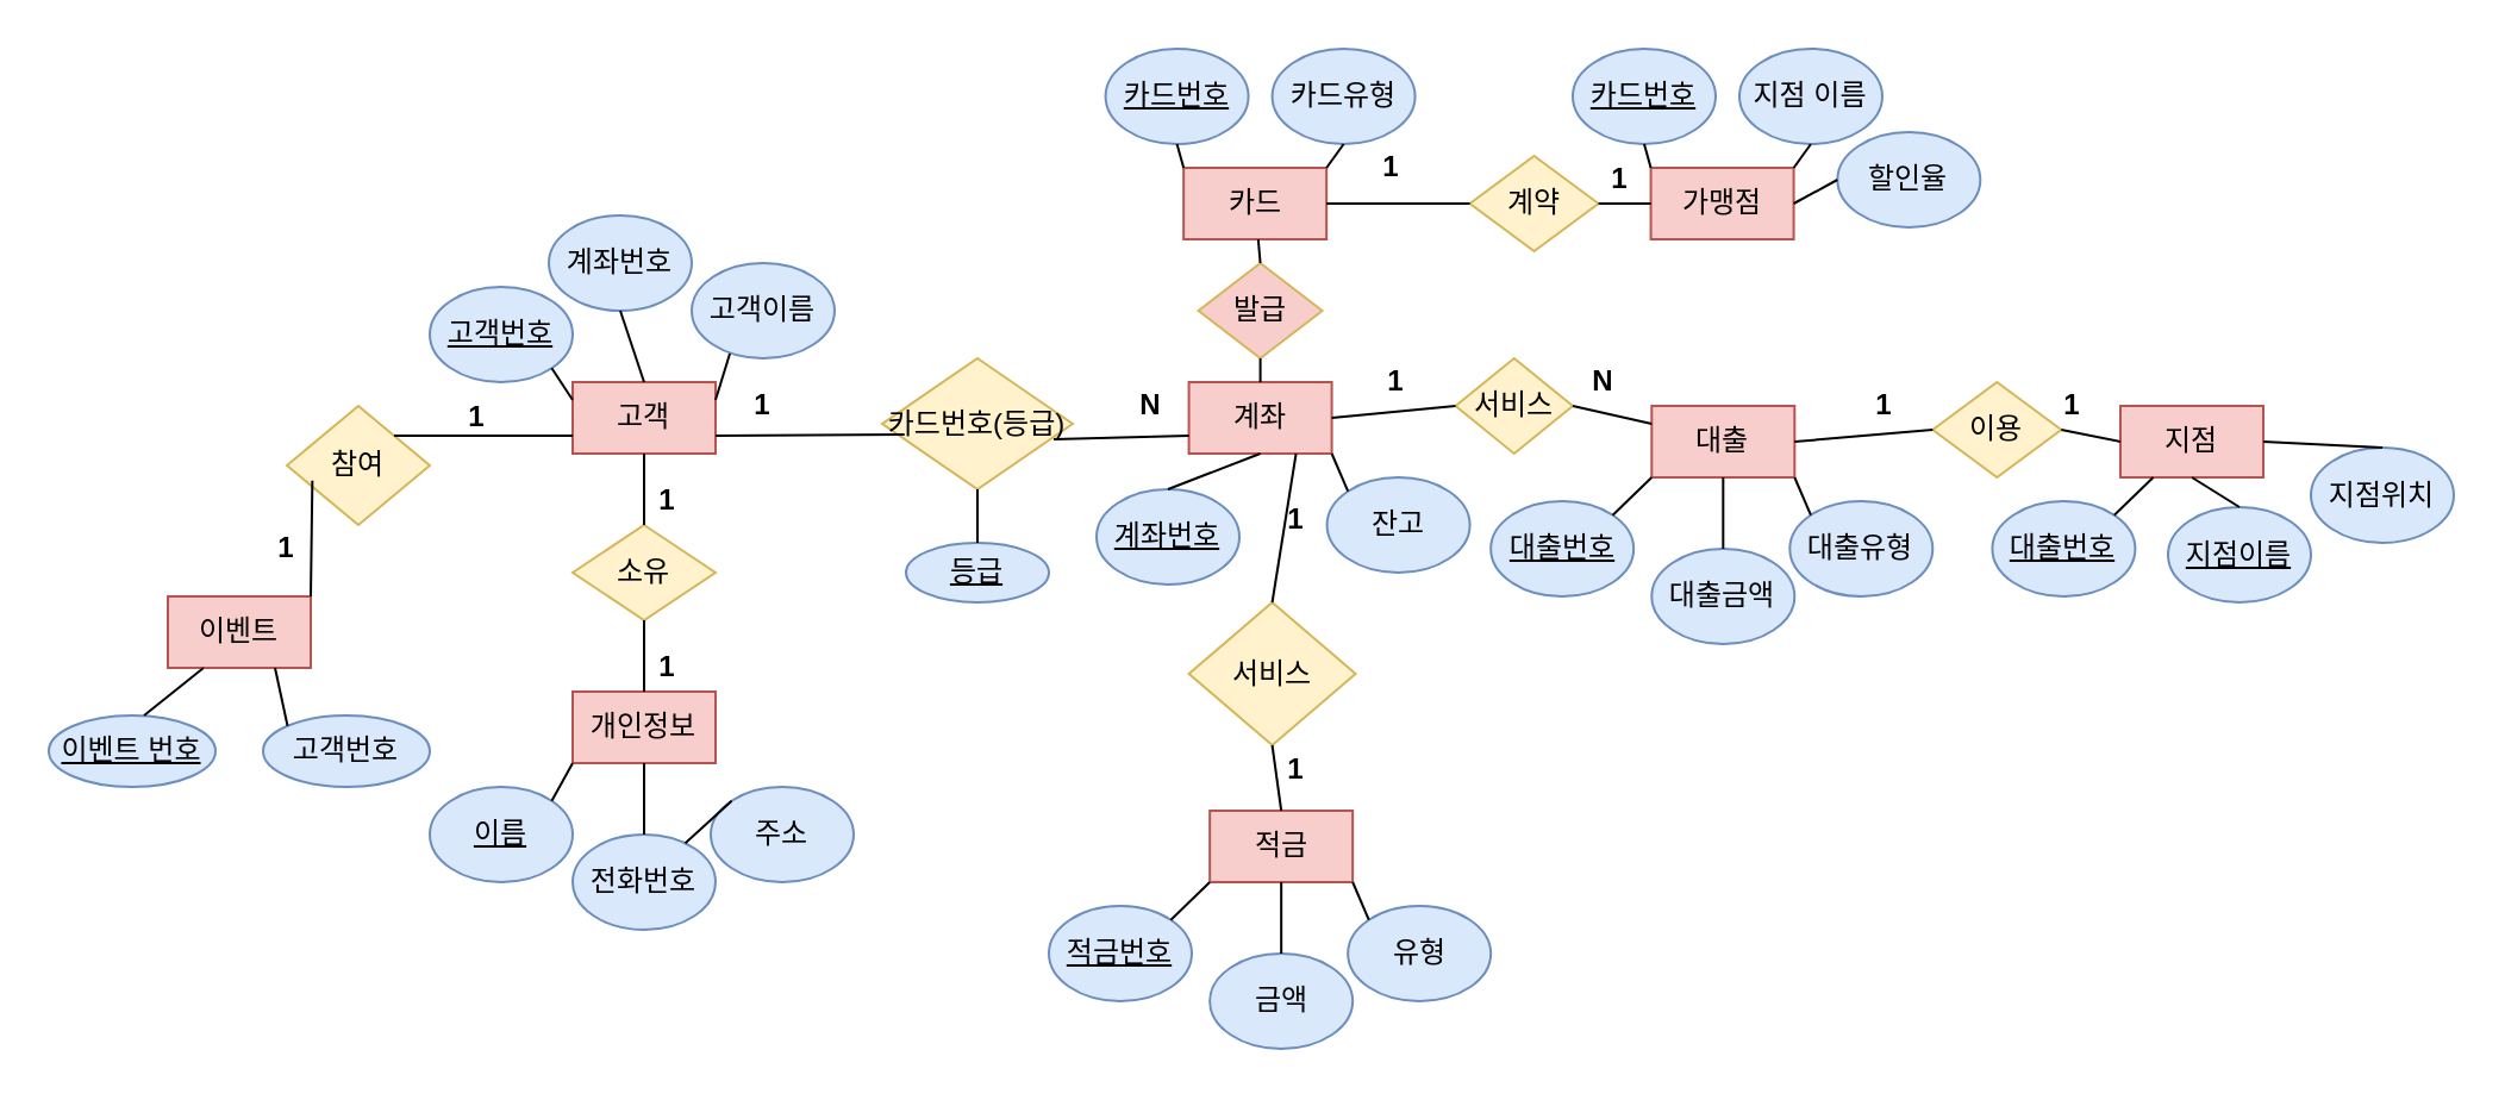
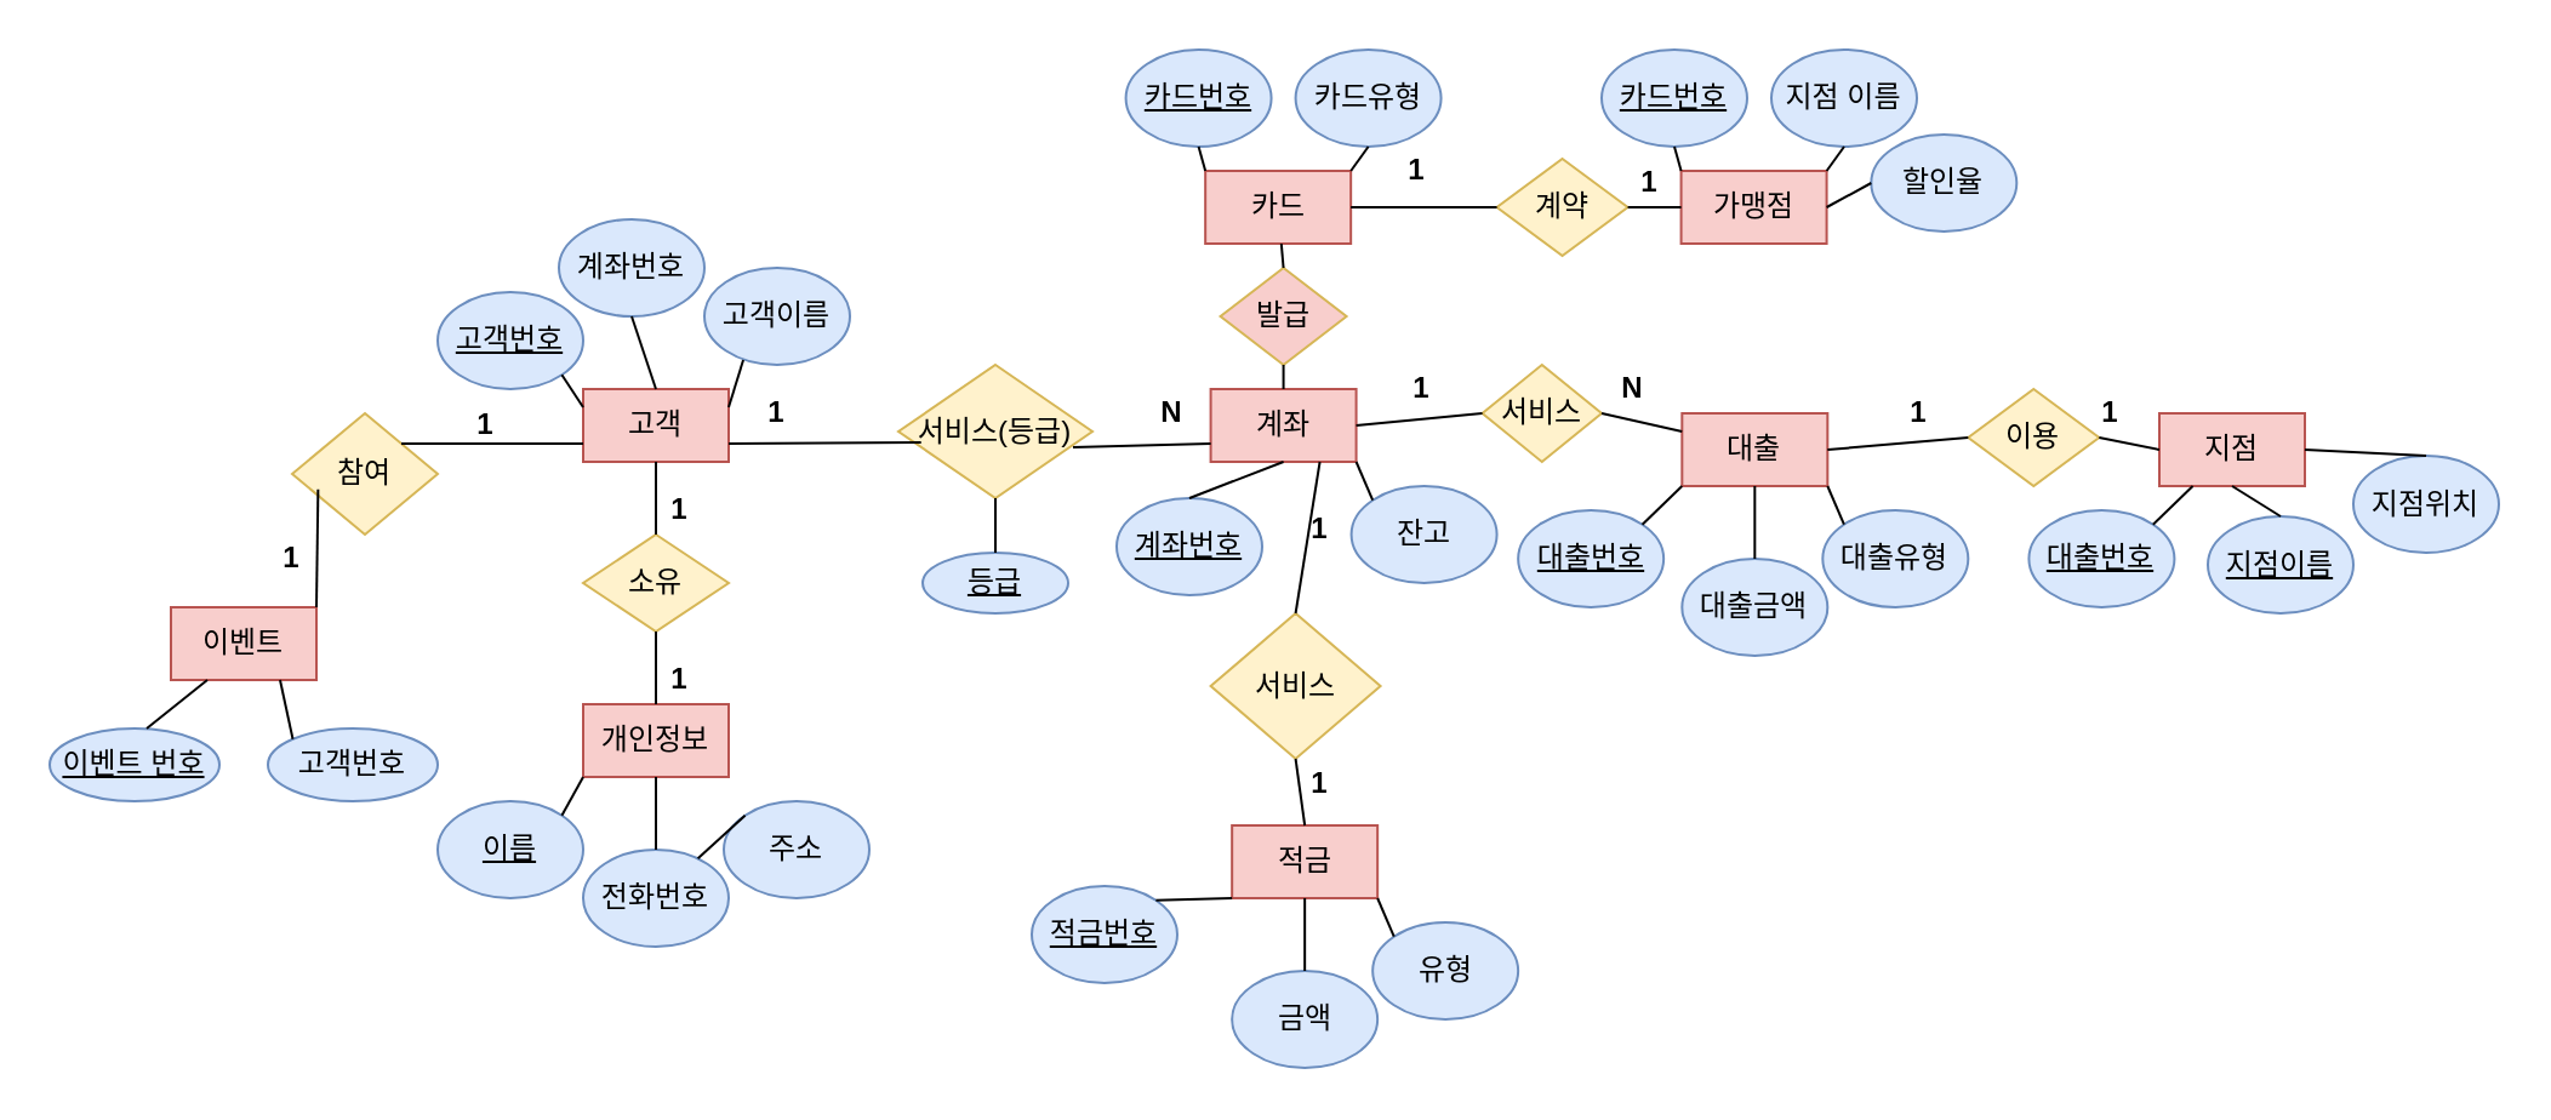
- <mxCell id="27" value="카드번호(등급)" style="rhombus;whiteSpace=wrap;html=1;fillColor=#fff2cc;strokeColor=#d6b656;" parent="1" vertex="1"><mxGeometry x="370" y="150" width="80" height="55" as="geometry" /></mxCell>
+ <mxCell id="27" value="서비스(등급)" style="rhombus;whiteSpace=wrap;html=1;fillColor=#fff2cc;strokeColor=#d6b656;" parent="1" vertex="1"><mxGeometry x="370" y="150" width="80" height="55" as="geometry" /></mxCell>
- <mxCell id="45" value="적금번호" style="ellipse;whiteSpace=wrap;html=1;fillColor=#dae8fc;strokeColor=#6c8ebf;fontStyle=4" parent="1" vertex="1"><mxGeometry x="440" y="380" width="60" height="40" as="geometry" /></mxCell>
+ <mxCell id="45" value="적금번호" style="ellipse;whiteSpace=wrap;html=1;fillColor=#dae8fc;strokeColor=#6c8ebf;fontStyle=4" parent="1" vertex="1"><mxGeometry x="425" y="365" width="60" height="40" as="geometry" /></mxCell>
